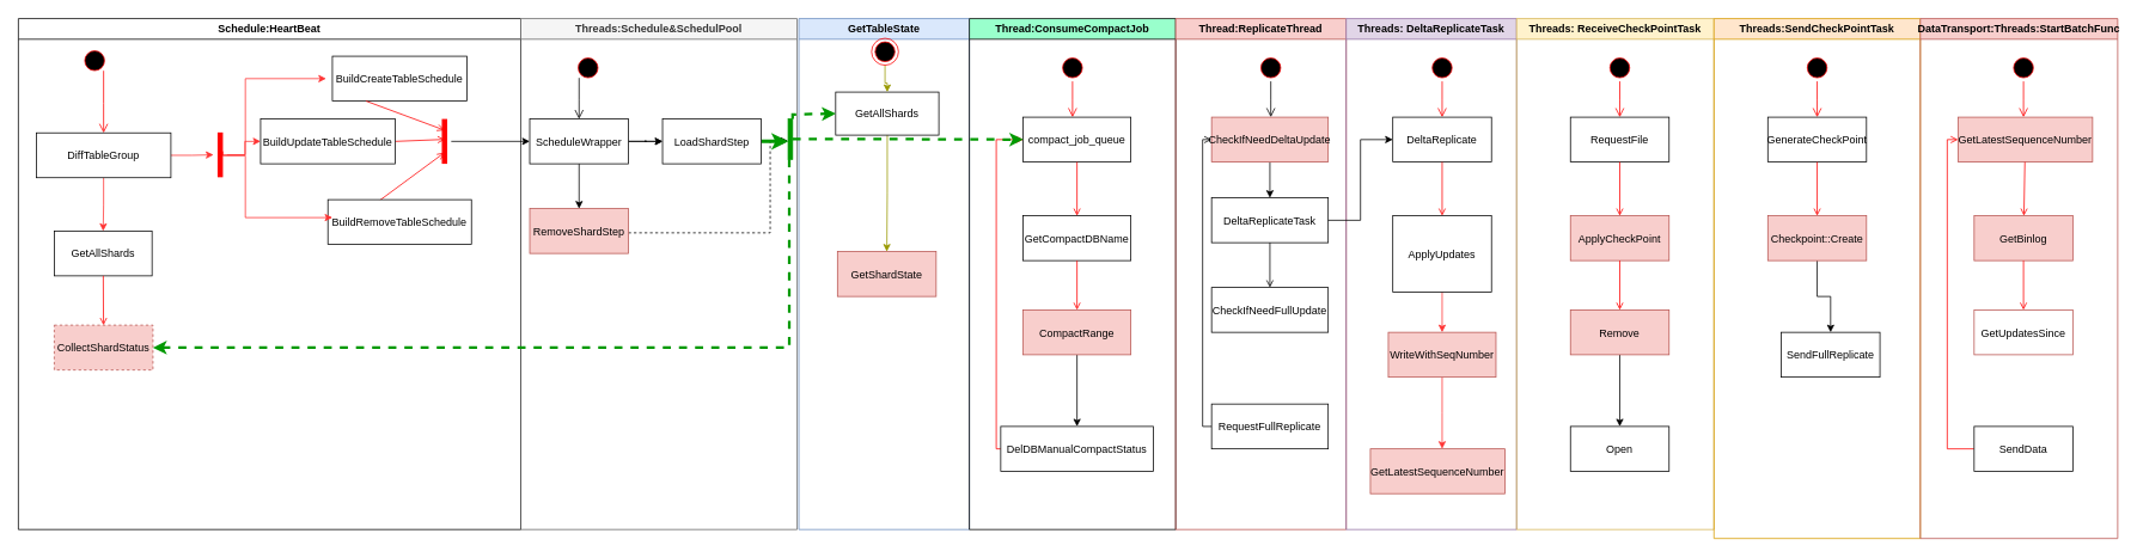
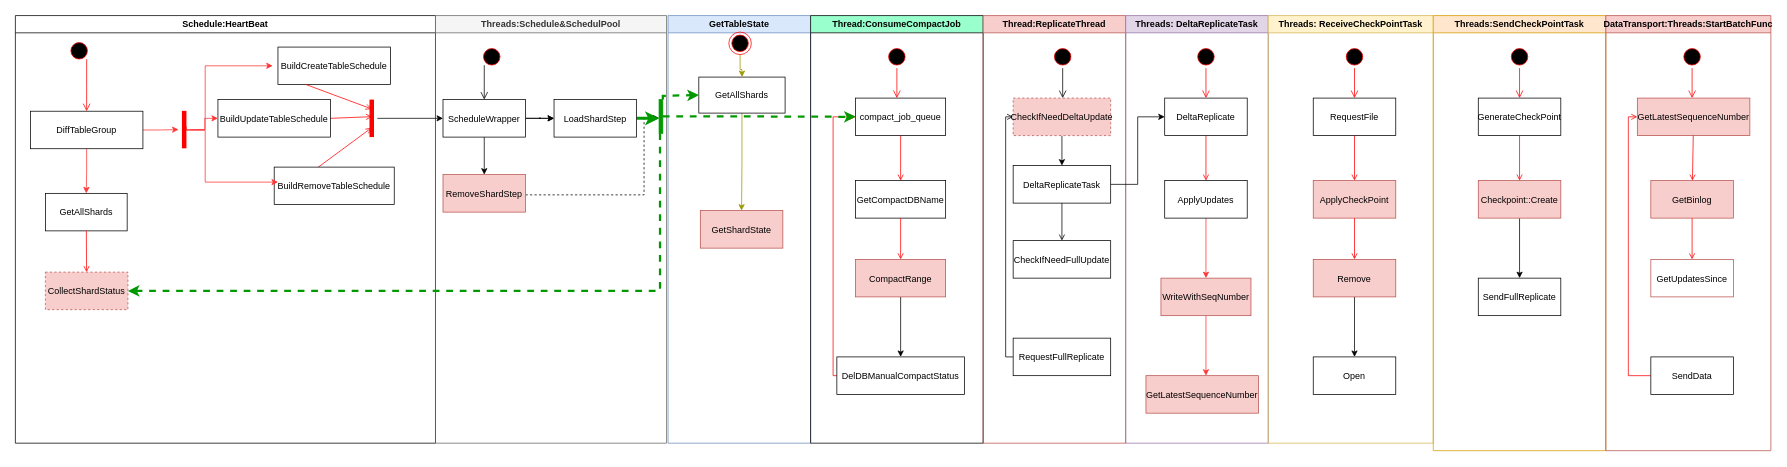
- <mxCell id="55" value="CheckIfNeedDeltaUpdate" style="fillColor=#f8cecc;strokeColor=#b85450;" vertex="1" parent="51"><mxGeometry x="40" y="110" width="130" height="50" as="geometry" /></mxCell>
+ <mxCell id="55" value="CheckIfNeedDeltaUpdate" style="fillColor=#f8cecc;strokeColor=#b85450;dashed=1;" vertex="1" parent="51"><mxGeometry x="40" y="110" width="130" height="50" as="geometry" /></mxCell>
- <mxCell id="66" value="ApplyUpdates" style="" vertex="1" parent="61"><mxGeometry x="52" y="220" width="110" height="85" as="geometry" /></mxCell>
+ <mxCell id="66" value="ApplyUpdates" style="" vertex="1" parent="61"><mxGeometry x="52" y="220" width="110" height="50" as="geometry" /></mxCell>
- <mxCell id="92" value="SendFullReplicate" style="" vertex="1" parent="85"><mxGeometry x="75" y="350" width="110" height="50" as="geometry" /></mxCell>
+ <mxCell id="92" value="SendFullReplicate" style="" vertex="1" parent="85"><mxGeometry x="60" y="350" width="110" height="50" as="geometry" /></mxCell>
